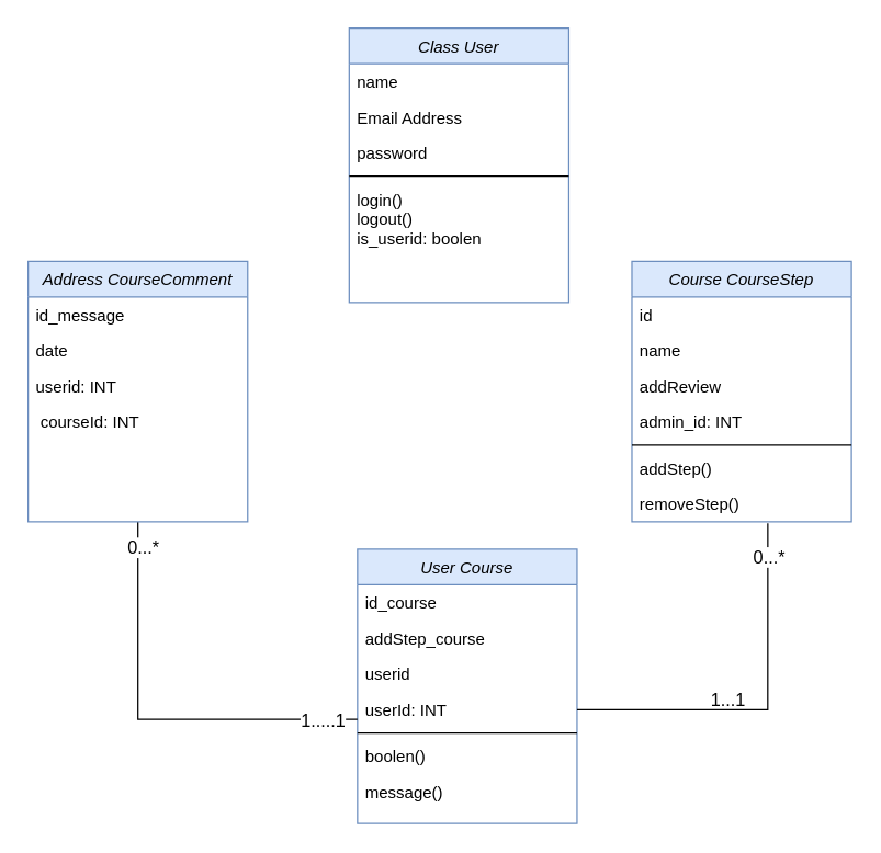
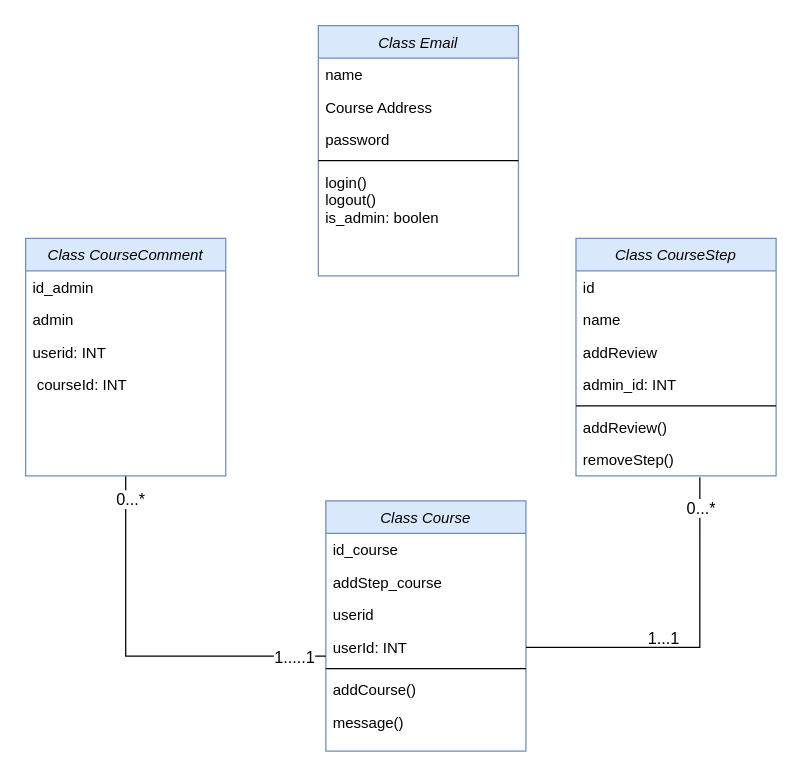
- <mxCell id="2" value="Class User" style="swimlane;fontStyle=2;align=center;verticalAlign=top;childLayout=stackLayout;horizontal=1;startSize=26;horizontalStack=0;resizeParent=1;resizeLast=0;collapsible=1;marginBottom=0;rounded=0;shadow=0;strokeWidth=1;fillColor=#dae8fc;strokeColor=#6c8ebf;" parent="1" vertex="1"><mxGeometry x="254" y="20" width="160" height="200" as="geometry"><mxRectangle x="230" y="140" width="160" height="26" as="alternateBounds" /></mxGeometry></mxCell>
+ <mxCell id="2" value="Class Email" style="swimlane;fontStyle=2;align=center;verticalAlign=top;childLayout=stackLayout;horizontal=1;startSize=26;horizontalStack=0;resizeParent=1;resizeLast=0;collapsible=1;marginBottom=0;rounded=0;shadow=0;strokeWidth=1;fillColor=#dae8fc;strokeColor=#6c8ebf;" parent="1" vertex="1"><mxGeometry x="254" y="20" width="160" height="200" as="geometry"><mxRectangle x="230" y="140" width="160" height="26" as="alternateBounds" /></mxGeometry></mxCell>
- <mxCell id="4" value="Email Address" style="text;align=left;verticalAlign=top;spacingLeft=4;spacingRight=4;overflow=hidden;rotatable=0;points=[[0,0.5],[1,0.5]];portConstraint=eastwest;rounded=0;shadow=0;html=0;" parent="2" vertex="1"><mxGeometry y="52" width="160" height="26" as="geometry" /></mxCell>
+ <mxCell id="4" value="Course Address" style="text;align=left;verticalAlign=top;spacingLeft=4;spacingRight=4;overflow=hidden;rotatable=0;points=[[0,0.5],[1,0.5]];portConstraint=eastwest;rounded=0;shadow=0;html=0;" parent="2" vertex="1"><mxGeometry y="52" width="160" height="26" as="geometry" /></mxCell>
- <mxCell id="7" value="login()&#10;logout()&#10;is_userid: boolen&#10;" style="text;align=left;verticalAlign=top;spacingLeft=4;spacingRight=4;overflow=hidden;rotatable=0;points=[[0,0.5],[1,0.5]];portConstraint=eastwest;" parent="2" vertex="1"><mxGeometry y="112" width="160" height="88" as="geometry" /></mxCell>
+ <mxCell id="7" value="login()&#10;logout()&#10;is_admin: boolen&#10;" style="text;align=left;verticalAlign=top;spacingLeft=4;spacingRight=4;overflow=hidden;rotatable=0;points=[[0,0.5],[1,0.5]];portConstraint=eastwest;" parent="2" vertex="1"><mxGeometry y="112" width="160" height="88" as="geometry" /></mxCell>
- <mxCell id="19" value="Address CourseComment" style="swimlane;fontStyle=2;align=center;verticalAlign=top;childLayout=stackLayout;horizontal=1;startSize=26;horizontalStack=0;resizeParent=1;resizeLast=0;collapsible=1;marginBottom=0;rounded=0;shadow=0;strokeWidth=1;fillColor=#dae8fc;strokeColor=#6c8ebf;" parent="1" vertex="1"><mxGeometry x="20" y="190" width="160" height="190" as="geometry"><mxRectangle x="230" y="140" width="160" height="26" as="alternateBounds" /></mxGeometry></mxCell>
+ <mxCell id="19" value="Class CourseComment" style="swimlane;fontStyle=2;align=center;verticalAlign=top;childLayout=stackLayout;horizontal=1;startSize=26;horizontalStack=0;resizeParent=1;resizeLast=0;collapsible=1;marginBottom=0;rounded=0;shadow=0;strokeWidth=1;fillColor=#dae8fc;strokeColor=#6c8ebf;" parent="1" vertex="1"><mxGeometry x="20" y="190" width="160" height="190" as="geometry"><mxRectangle x="230" y="140" width="160" height="26" as="alternateBounds" /></mxGeometry></mxCell>
- <mxCell id="24" value="Course CourseStep" style="swimlane;fontStyle=2;align=center;verticalAlign=top;childLayout=stackLayout;horizontal=1;startSize=26;horizontalStack=0;resizeParent=1;resizeLast=0;collapsible=1;marginBottom=0;rounded=0;shadow=0;strokeWidth=1;fillColor=#dae8fc;strokeColor=#6c8ebf;" parent="1" vertex="1"><mxGeometry x="460" y="190" width="160" height="190" as="geometry"><mxRectangle x="550" y="140" width="160" height="26" as="alternateBounds" /></mxGeometry></mxCell>
+ <mxCell id="24" value="Class CourseStep" style="swimlane;fontStyle=2;align=center;verticalAlign=top;childLayout=stackLayout;horizontal=1;startSize=26;horizontalStack=0;resizeParent=1;resizeLast=0;collapsible=1;marginBottom=0;rounded=0;shadow=0;strokeWidth=1;fillColor=#dae8fc;strokeColor=#6c8ebf;" parent="1" vertex="1"><mxGeometry x="460" y="190" width="160" height="190" as="geometry"><mxRectangle x="550" y="140" width="160" height="26" as="alternateBounds" /></mxGeometry></mxCell>
- <mxCell id="20" value="id_message" style="text;align=left;verticalAlign=top;spacingLeft=4;spacingRight=4;overflow=hidden;rotatable=0;points=[[0,0.5],[1,0.5]];portConstraint=eastwest;rounded=0;shadow=0;html=0;" parent="19" vertex="1"><mxGeometry y="26" width="160" height="26" as="geometry" /></mxCell>
+ <mxCell id="20" value="id_admin" style="text;align=left;verticalAlign=top;spacingLeft=4;spacingRight=4;overflow=hidden;rotatable=0;points=[[0,0.5],[1,0.5]];portConstraint=eastwest;rounded=0;shadow=0;html=0;" parent="19" vertex="1"><mxGeometry y="26" width="160" height="26" as="geometry" /></mxCell>
- <mxCell id="21" value="date" style="text;align=left;verticalAlign=top;spacingLeft=4;spacingRight=4;overflow=hidden;rotatable=0;points=[[0,0.5],[1,0.5]];portConstraint=eastwest;rounded=0;shadow=0;html=0;" parent="19" vertex="1"><mxGeometry y="52" width="160" height="26" as="geometry" /></mxCell>
+ <mxCell id="21" value="admin" style="text;align=left;verticalAlign=top;spacingLeft=4;spacingRight=4;overflow=hidden;rotatable=0;points=[[0,0.5],[1,0.5]];portConstraint=eastwest;rounded=0;shadow=0;html=0;" parent="19" vertex="1"><mxGeometry y="52" width="160" height="26" as="geometry" /></mxCell>
- <mxCell id="30" value="addStep()&#10;" style="text;align=left;verticalAlign=top;spacingLeft=4;spacingRight=4;overflow=hidden;rotatable=0;points=[[0,0.5],[1,0.5]];portConstraint=eastwest;" parent="24" vertex="1"><mxGeometry y="138" width="160" height="26" as="geometry" /></mxCell>
+ <mxCell id="30" value="addReview()&#10;" style="text;align=left;verticalAlign=top;spacingLeft=4;spacingRight=4;overflow=hidden;rotatable=0;points=[[0,0.5],[1,0.5]];portConstraint=eastwest;" parent="24" vertex="1"><mxGeometry y="138" width="160" height="26" as="geometry" /></mxCell>
- <mxCell id="8" value="User Course" style="swimlane;fontStyle=2;align=center;verticalAlign=top;childLayout=stackLayout;horizontal=1;startSize=26;horizontalStack=0;resizeParent=1;resizeLast=0;collapsible=1;marginBottom=0;rounded=0;shadow=0;strokeWidth=1;fillColor=#dae8fc;strokeColor=#6c8ebf;" parent="1" vertex="1"><mxGeometry x="260" y="400" width="160" height="200" as="geometry"><mxRectangle x="230" y="140" width="160" height="26" as="alternateBounds" /></mxGeometry></mxCell>
+ <mxCell id="8" value="Class Course" style="swimlane;fontStyle=2;align=center;verticalAlign=top;childLayout=stackLayout;horizontal=1;startSize=26;horizontalStack=0;resizeParent=1;resizeLast=0;collapsible=1;marginBottom=0;rounded=0;shadow=0;strokeWidth=1;fillColor=#dae8fc;strokeColor=#6c8ebf;" parent="1" vertex="1"><mxGeometry x="260" y="400" width="160" height="200" as="geometry"><mxRectangle x="230" y="140" width="160" height="26" as="alternateBounds" /></mxGeometry></mxCell>
- <mxCell id="14" value="boolen()" style="text;align=left;verticalAlign=top;spacingLeft=4;spacingRight=4;overflow=hidden;rotatable=0;points=[[0,0.5],[1,0.5]];portConstraint=eastwest;" parent="8" vertex="1"><mxGeometry y="138" width="160" height="26" as="geometry" /></mxCell>
+ <mxCell id="14" value="addCourse()" style="text;align=left;verticalAlign=top;spacingLeft=4;spacingRight=4;overflow=hidden;rotatable=0;points=[[0,0.5],[1,0.5]];portConstraint=eastwest;" parent="8" vertex="1"><mxGeometry y="138" width="160" height="26" as="geometry" /></mxCell>
